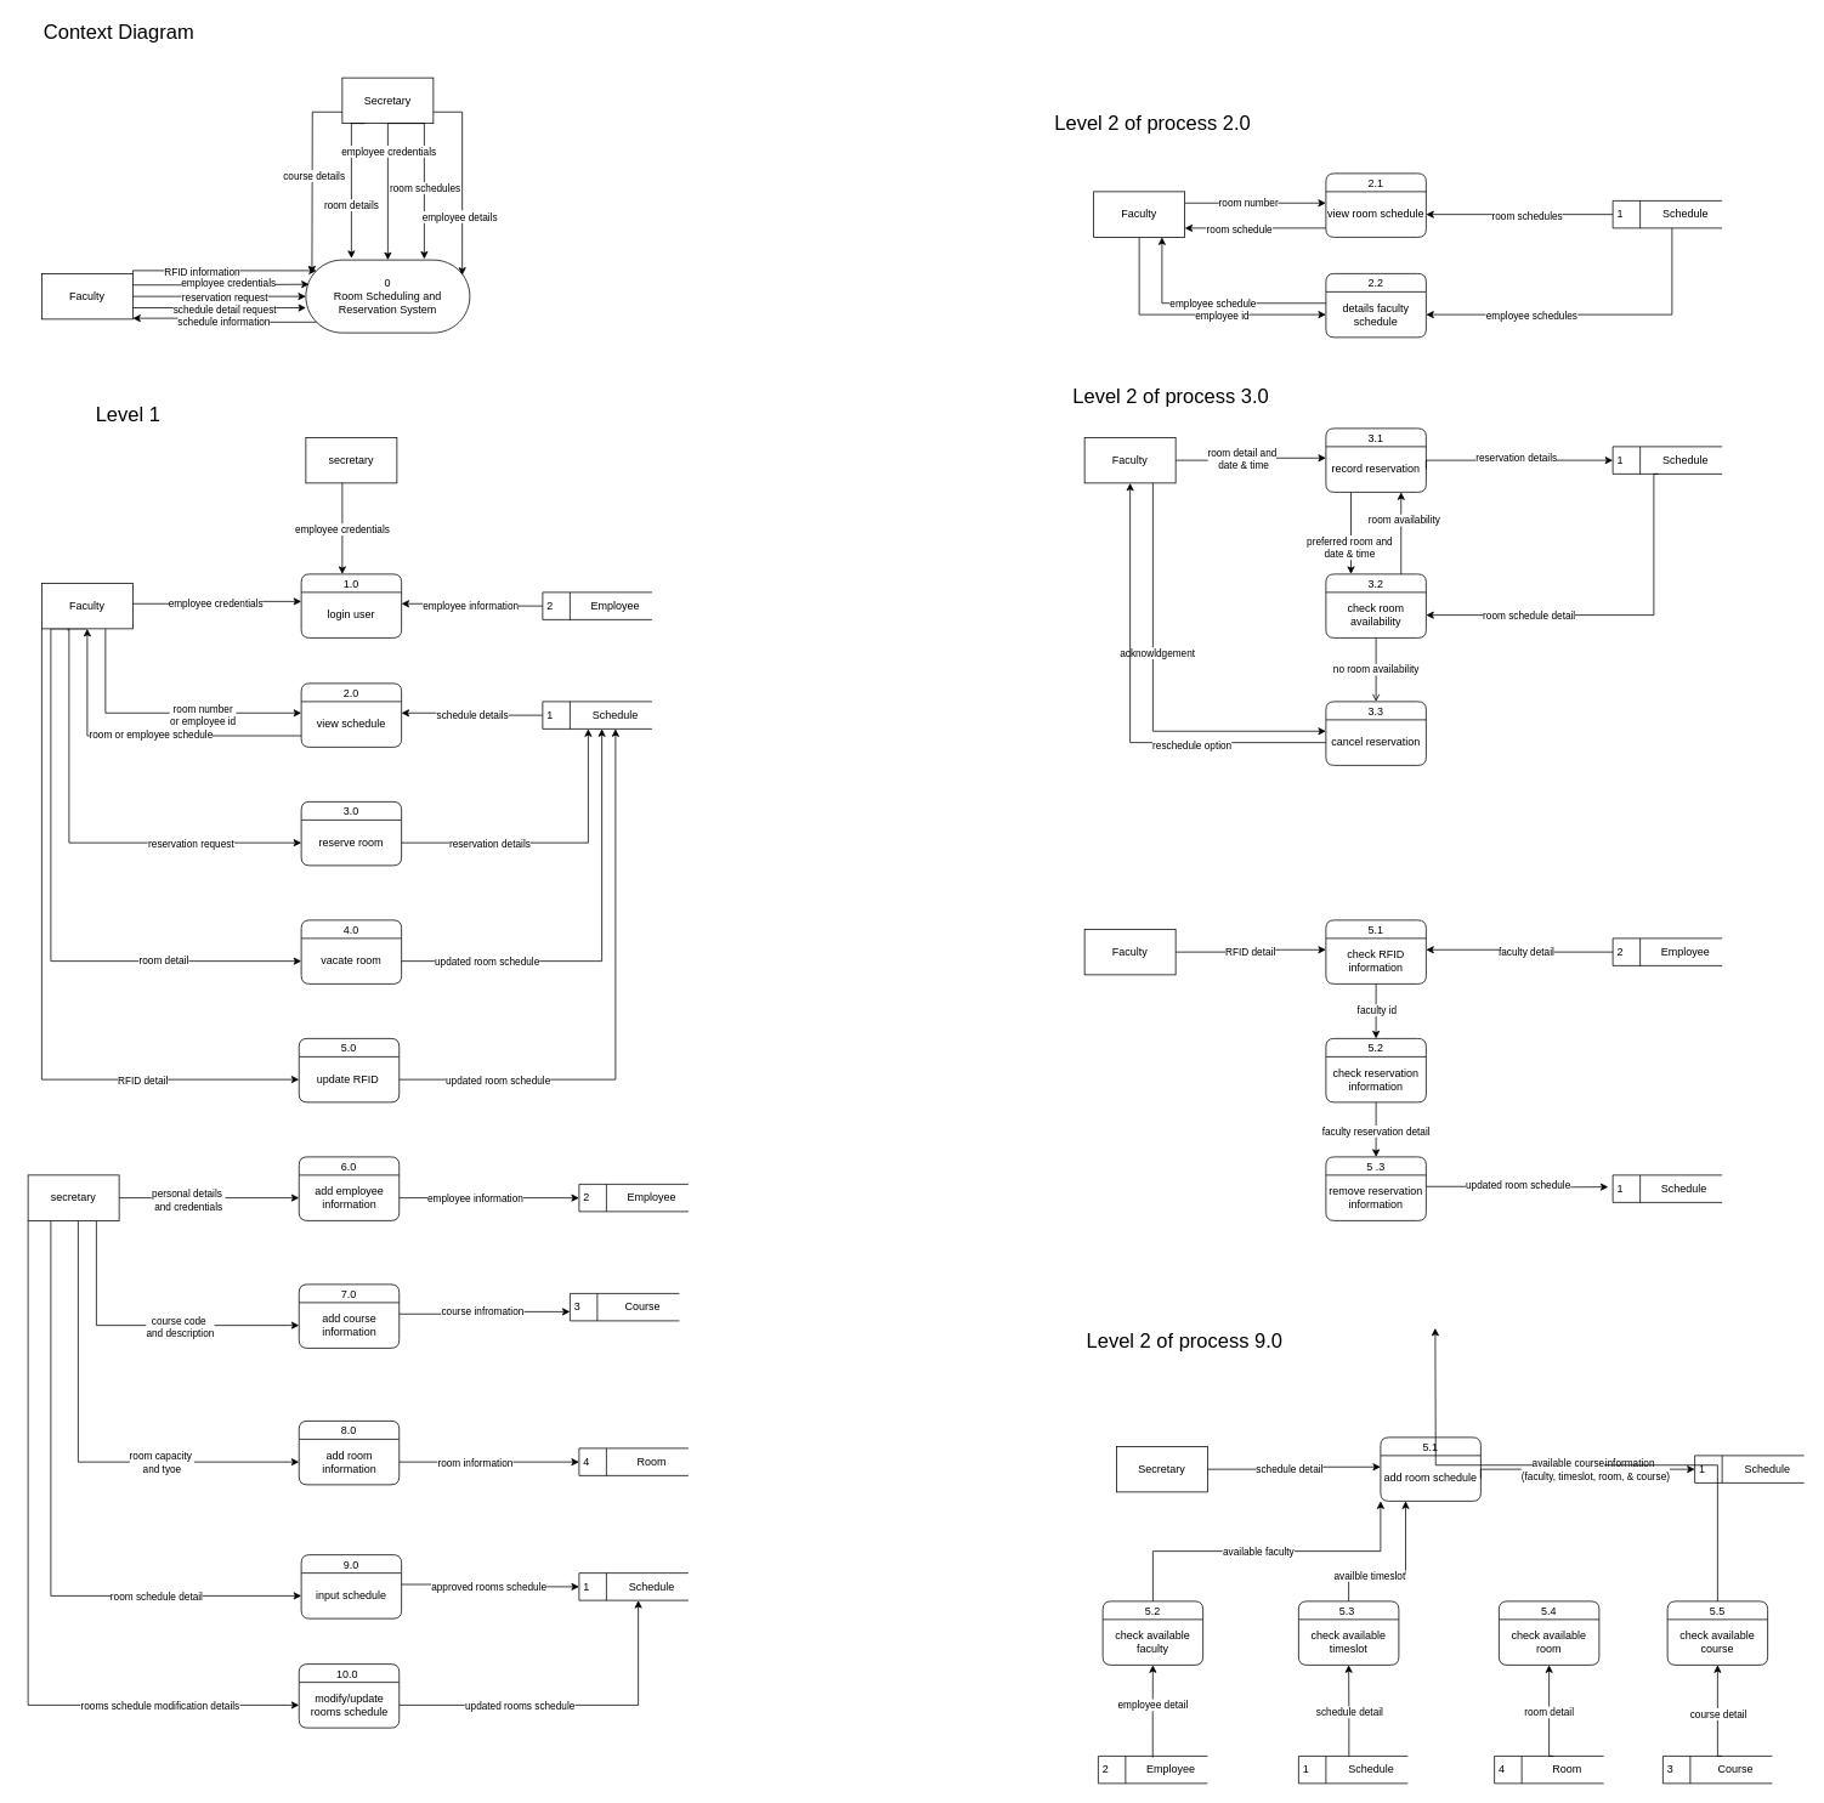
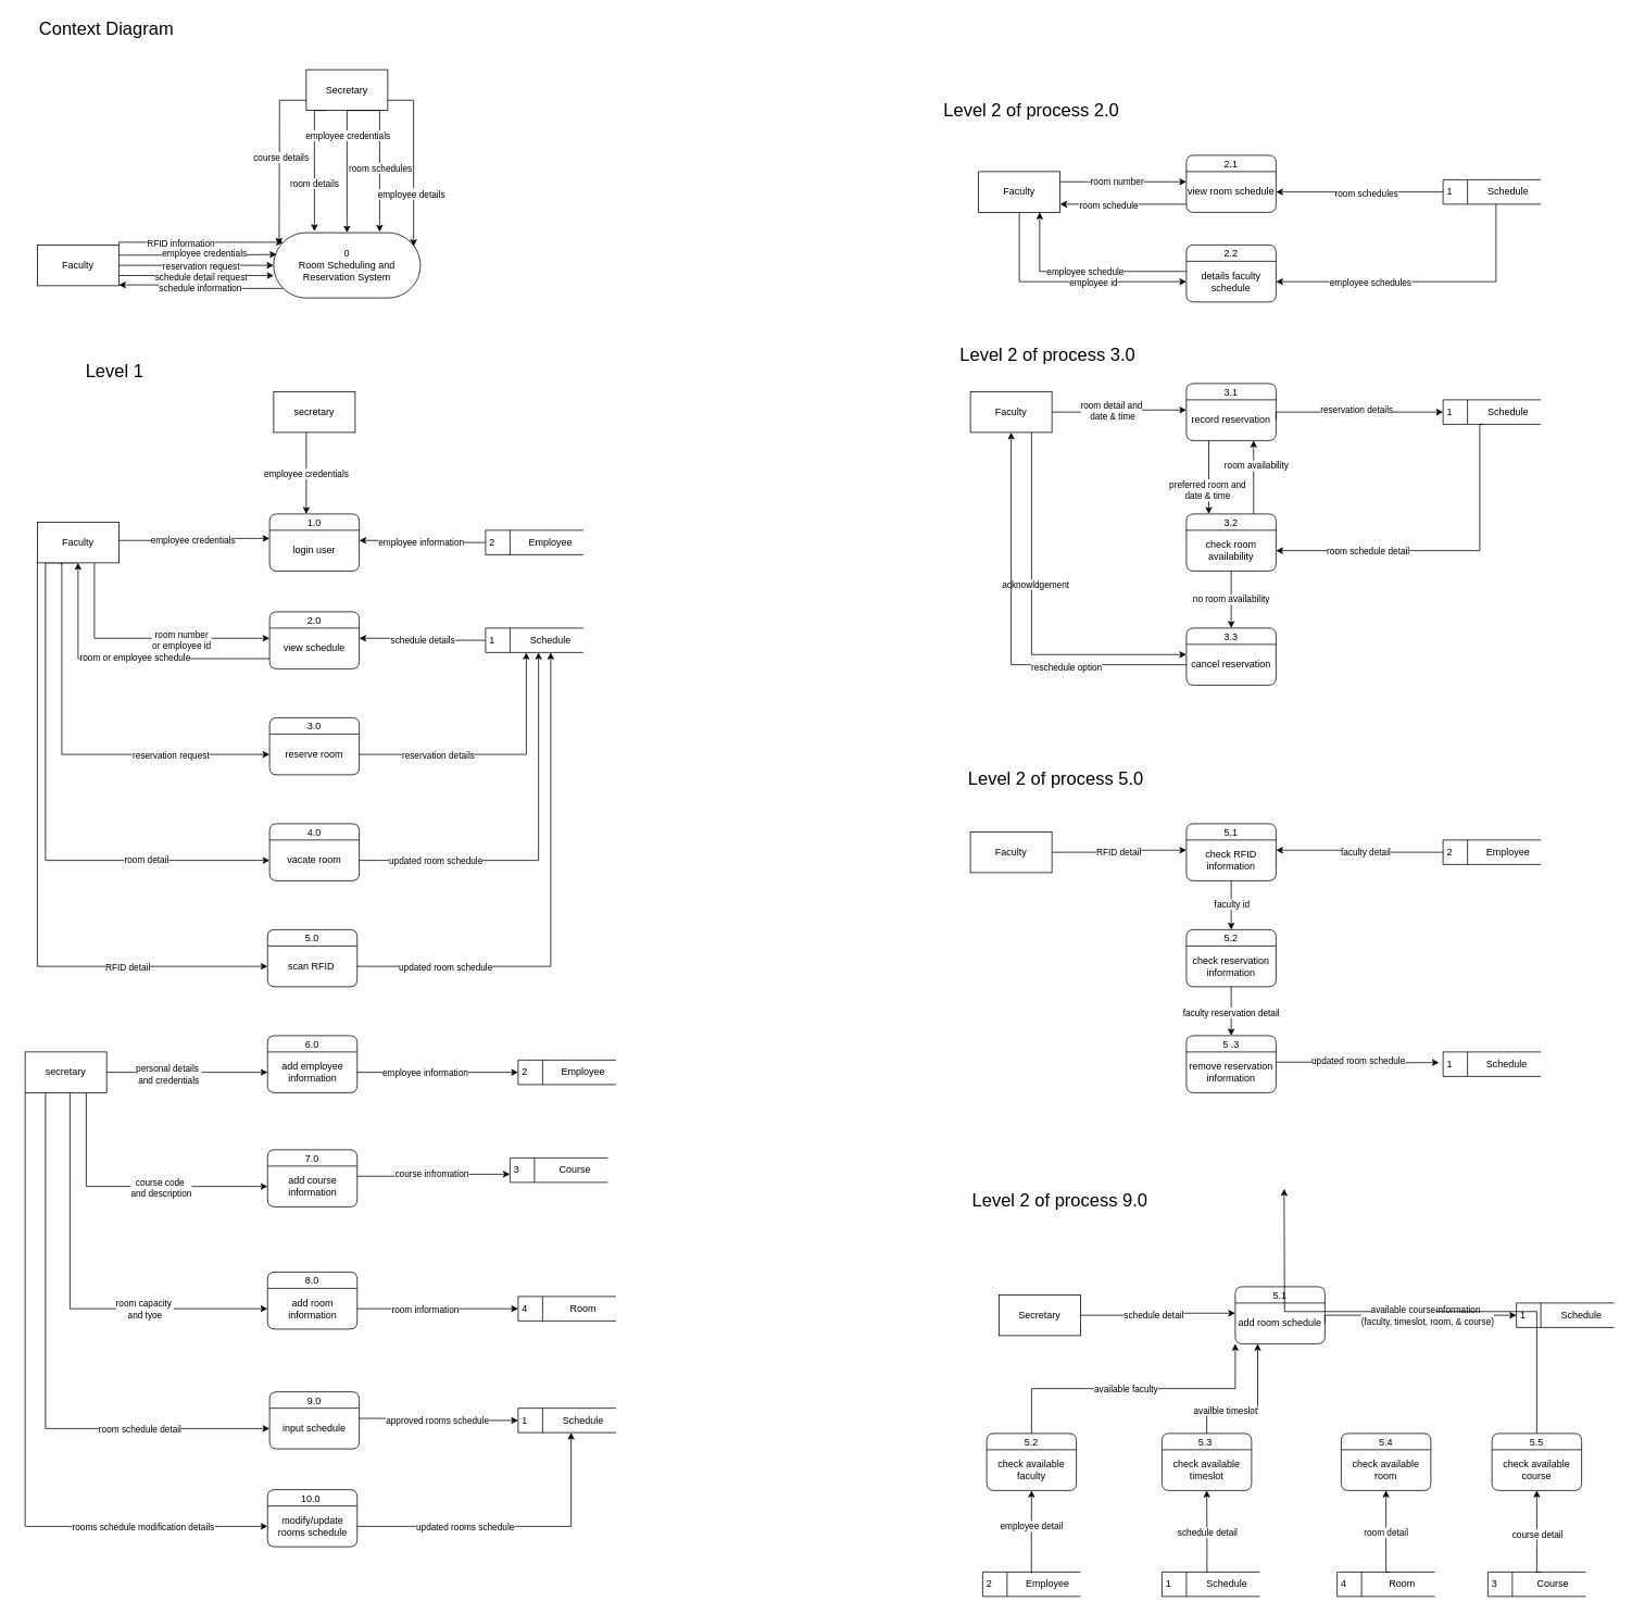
- <mxCell id="100" style="edgeStyle=orthogonalEdgeStyle;rounded=0;orthogonalLoop=1;jettySize=auto;html=1;exitX=0.5;exitY=1;exitDx=0;exitDy=0;entryX=0.5;entryY=0;entryDx=0;entryDy=0;endArrow=open;" parent="1" source="89" target="98" edge="1"><mxGeometry relative="1" as="geometry" /></mxCell>
+ <mxCell id="100" style="edgeStyle=orthogonalEdgeStyle;rounded=0;orthogonalLoop=1;jettySize=auto;html=1;exitX=0.5;exitY=1;exitDx=0;exitDy=0;entryX=0.5;entryY=0;entryDx=0;entryDy=0;" parent="1" source="89" target="98" edge="1"><mxGeometry relative="1" as="geometry" /></mxCell>
+ <mxCell id="214" value="&lt;span style=&quot;font-size: 22px;&quot;&gt;Level 2 of process 5.0&lt;/span&gt;" style="text;strokeColor=none;align=center;fillColor=none;html=1;verticalAlign=middle;whiteSpace=wrap;rounded=0;" vertex="1" parent="1"><mxGeometry x="1185" y="940" width="220" height="30" as="geometry" /></mxCell>
- <mxCell id="190" value="update RFID&amp;nbsp;" style="text;strokeColor=none;align=center;fillColor=none;html=1;verticalAlign=middle;whiteSpace=wrap;rounded=0;" vertex="1" parent="189"><mxGeometry y="20" width="110" height="50" as="geometry" /></mxCell>
+ <mxCell id="190" value="scan RFID&amp;nbsp;" style="text;strokeColor=none;align=center;fillColor=none;html=1;verticalAlign=middle;whiteSpace=wrap;rounded=0;" vertex="1" parent="189"><mxGeometry y="20" width="110" height="50" as="geometry" /></mxCell>
